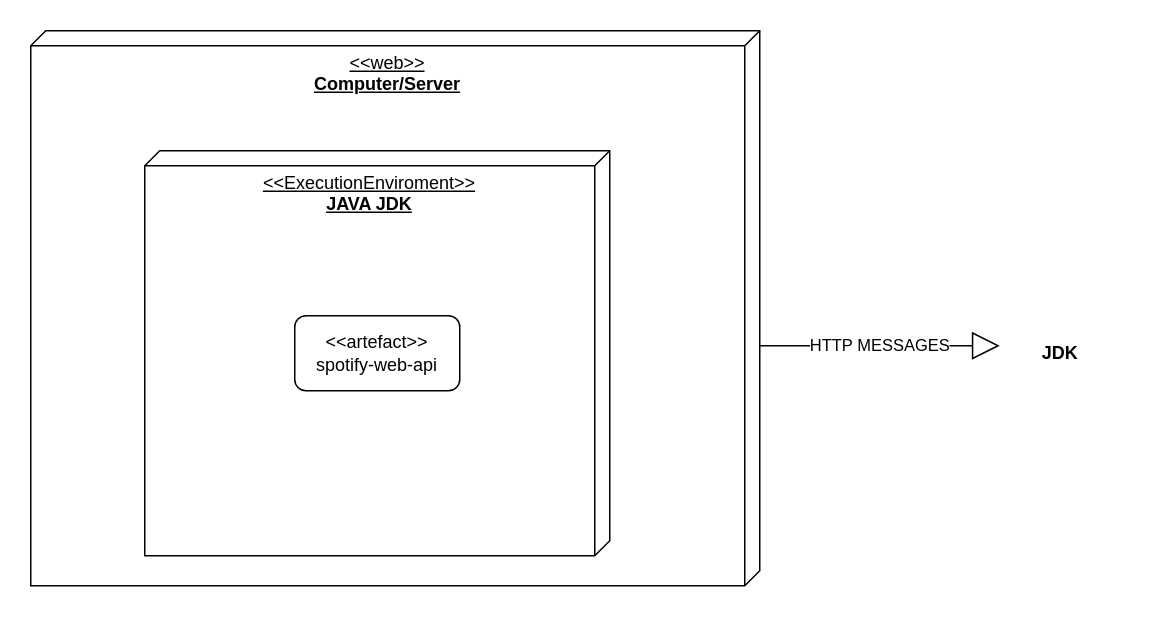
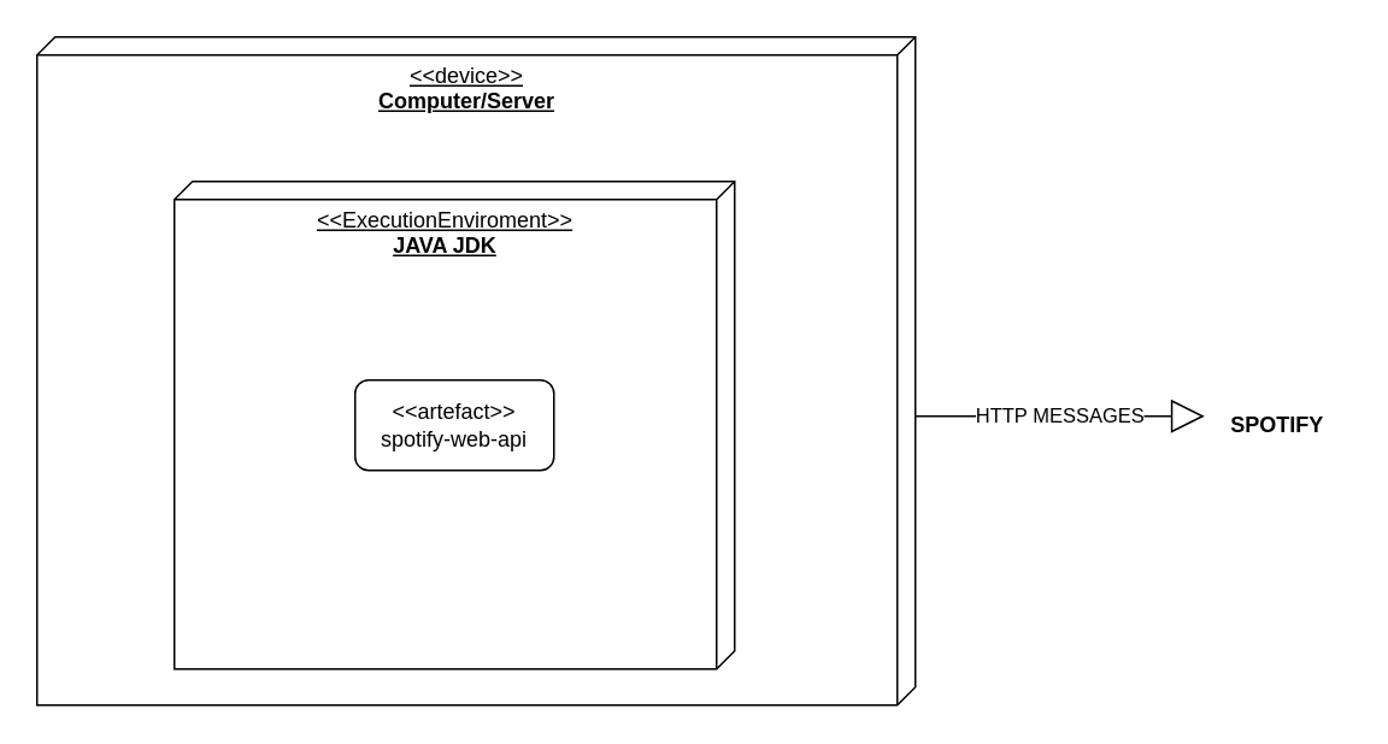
- <mxCell id="2" value="&amp;lt;&amp;lt;web&amp;gt;&amp;gt;&lt;div&gt;&lt;b&gt;Computer/Server&lt;/b&gt;&lt;/div&gt;" style="verticalAlign=top;align=center;spacingTop=8;spacingLeft=2;spacingRight=12;shape=cube;size=10;direction=south;fontStyle=4;html=1;whiteSpace=wrap;" vertex="1" parent="1"><mxGeometry x="20" y="20" width="486" height="370" as="geometry" /></mxCell>
+ <mxCell id="2" value="&amp;lt;&amp;lt;device&amp;gt;&amp;gt;&lt;div&gt;&lt;b&gt;Computer/Server&lt;/b&gt;&lt;/div&gt;" style="verticalAlign=top;align=center;spacingTop=8;spacingLeft=2;spacingRight=12;shape=cube;size=10;direction=south;fontStyle=4;html=1;whiteSpace=wrap;" vertex="1" parent="1"><mxGeometry x="20" y="20" width="486" height="370" as="geometry" /></mxCell>
- <mxCell id="5" value="JDK" style="text;align=center;fontStyle=1;verticalAlign=middle;spacingLeft=3;spacingRight=3;strokeColor=none;rotatable=0;points=[[0,0.5],[1,0.5]];portConstraint=eastwest;html=1;" vertex="1" parent="1"><mxGeometry x="666" y="222" width="80" height="26" as="geometry" /></mxCell>
+ <mxCell id="5" value="SPOTIFY" style="text;align=center;fontStyle=1;verticalAlign=middle;spacingLeft=3;spacingRight=3;strokeColor=none;rotatable=0;points=[[0,0.5],[1,0.5]];portConstraint=eastwest;html=1;" vertex="1" parent="1"><mxGeometry x="666" y="222" width="80" height="26" as="geometry" /></mxCell>
